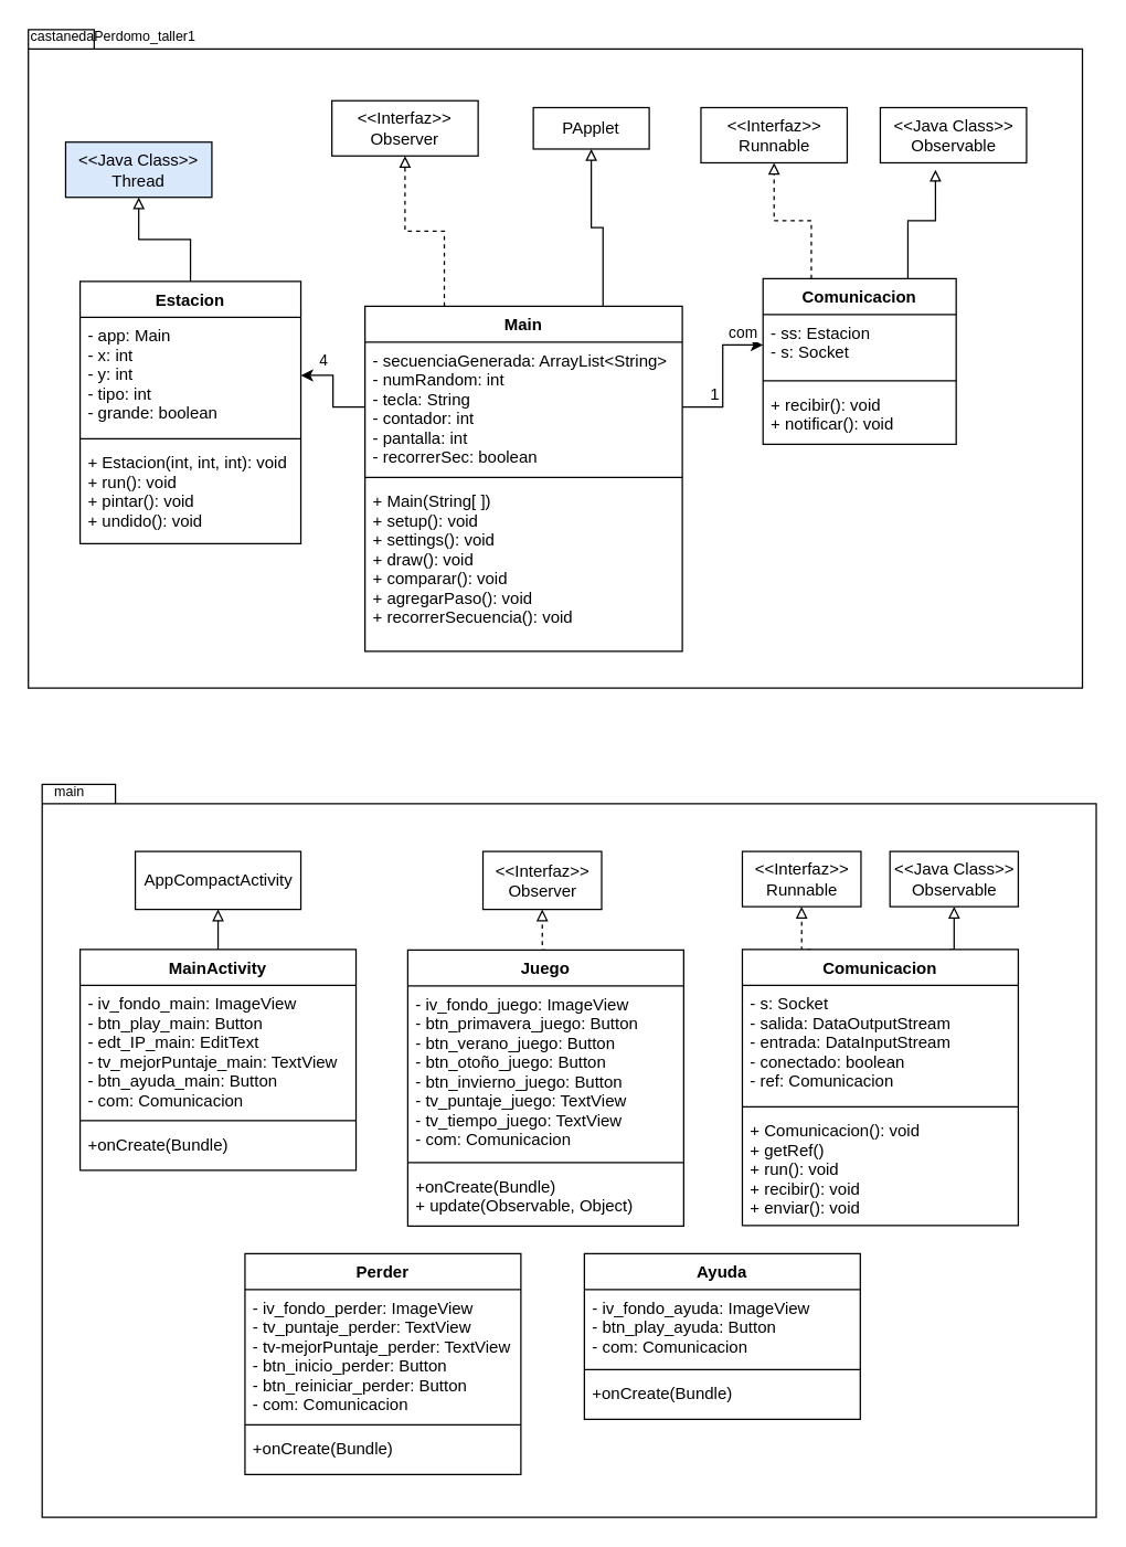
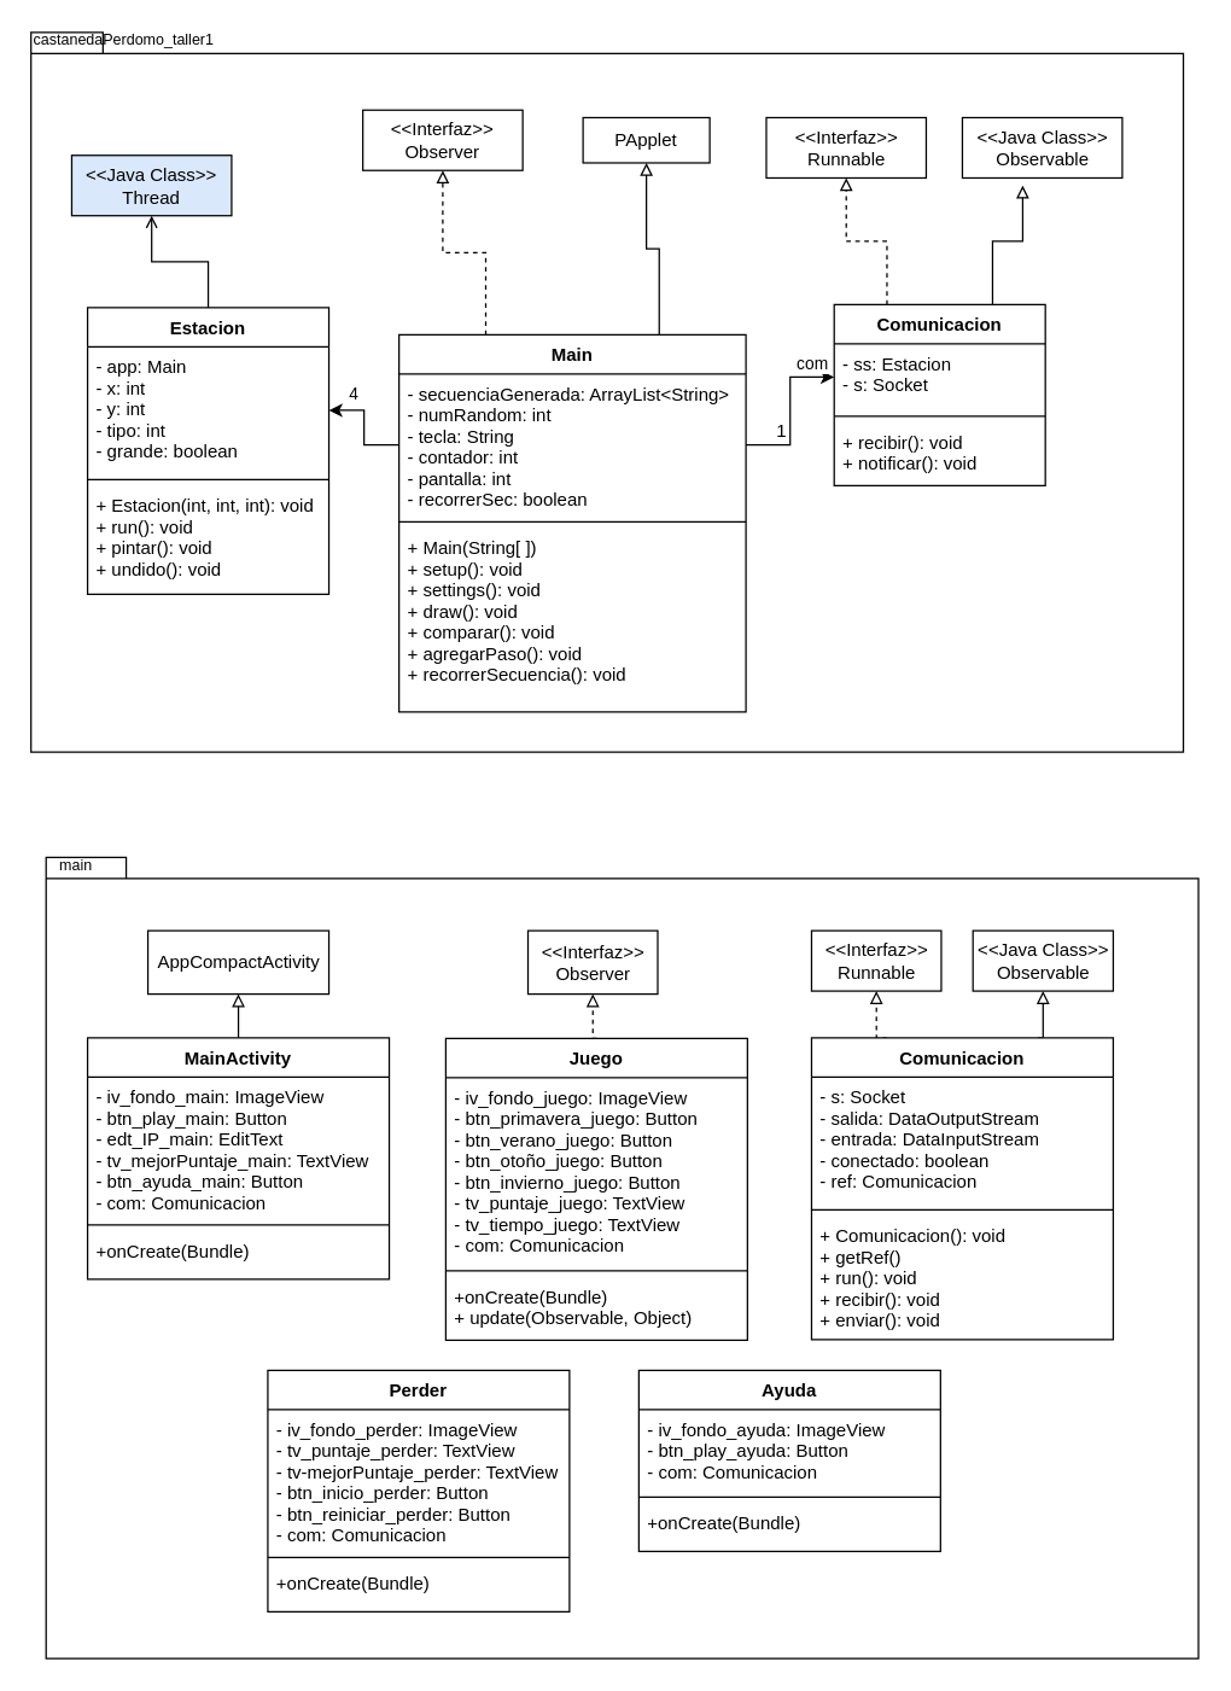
- <mxCell id="4" style="edgeStyle=orthogonalEdgeStyle;rounded=0;orthogonalLoop=1;jettySize=auto;html=1;exitX=0.5;exitY=0;exitDx=0;exitDy=0;entryX=0.5;entryY=1;entryDx=0;entryDy=0;endArrow=block;endFill=0;" edge="1" parent="1" source="5" target="24"><mxGeometry relative="1" as="geometry" /></mxCell>
+ <mxCell id="4" style="edgeStyle=orthogonalEdgeStyle;rounded=0;orthogonalLoop=1;jettySize=auto;html=1;exitX=0.5;exitY=0;exitDx=0;exitDy=0;entryX=0.5;entryY=1;entryDx=0;entryDy=0;endArrow=open;endFill=0;" edge="1" parent="1" source="5" target="24"><mxGeometry relative="1" as="geometry" /></mxCell>
